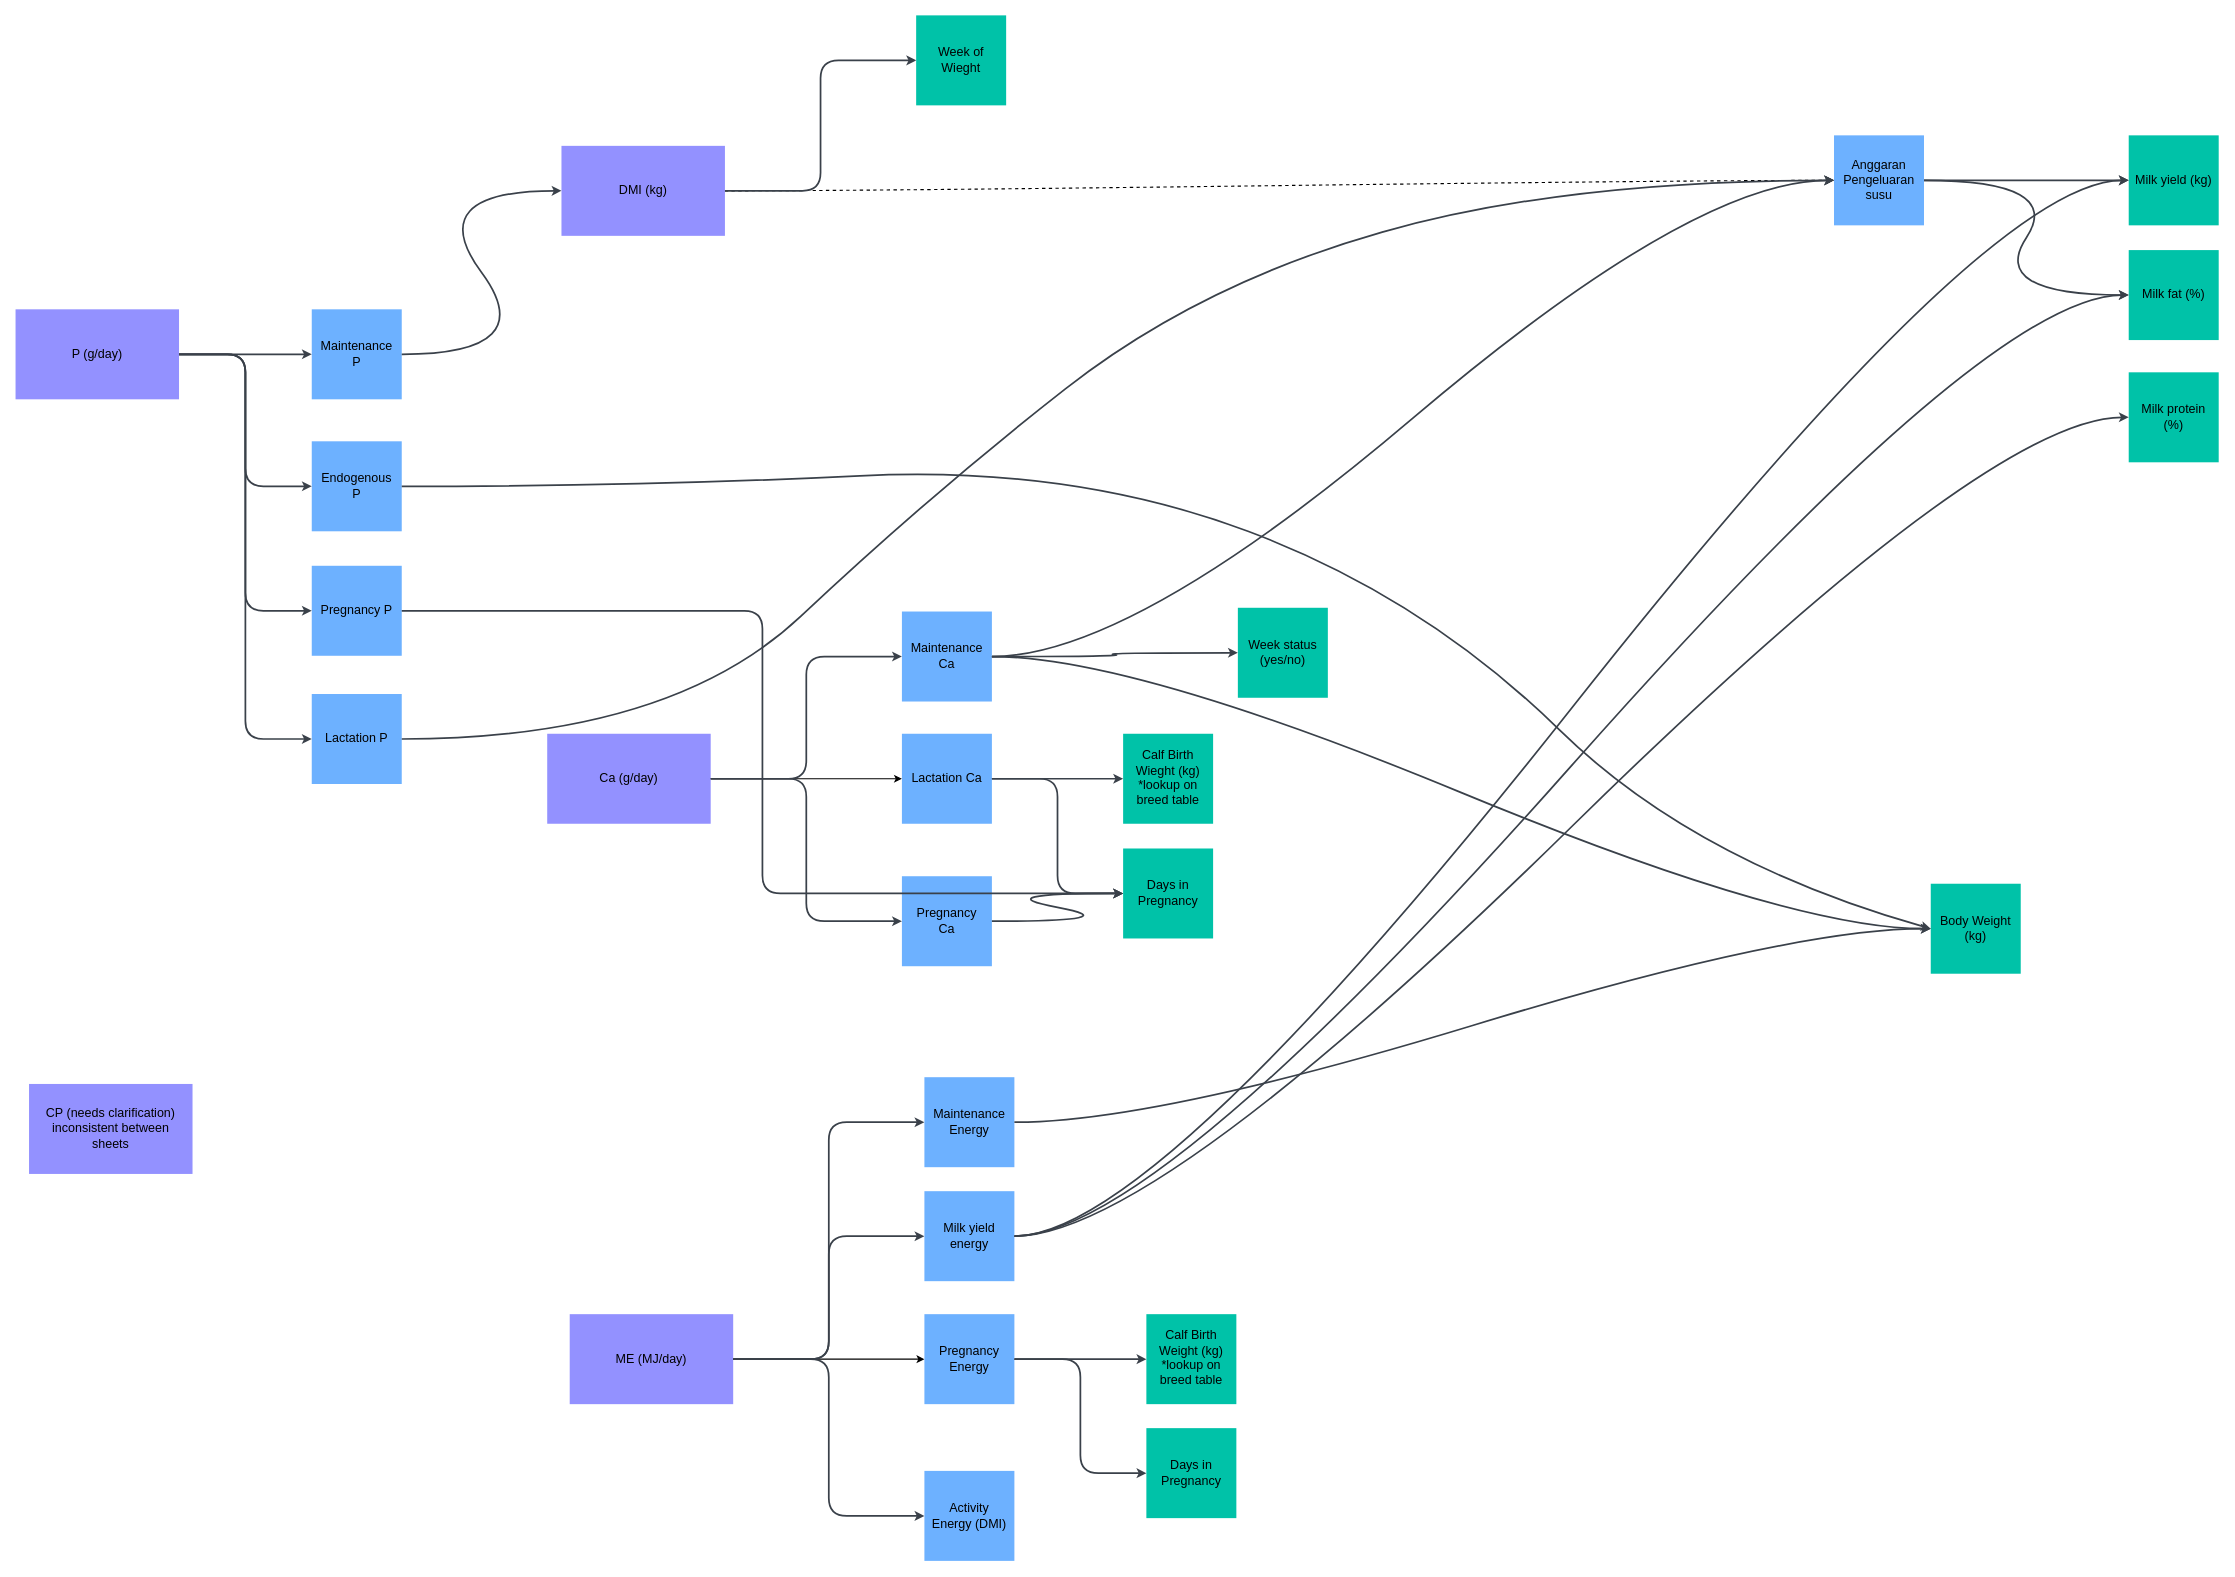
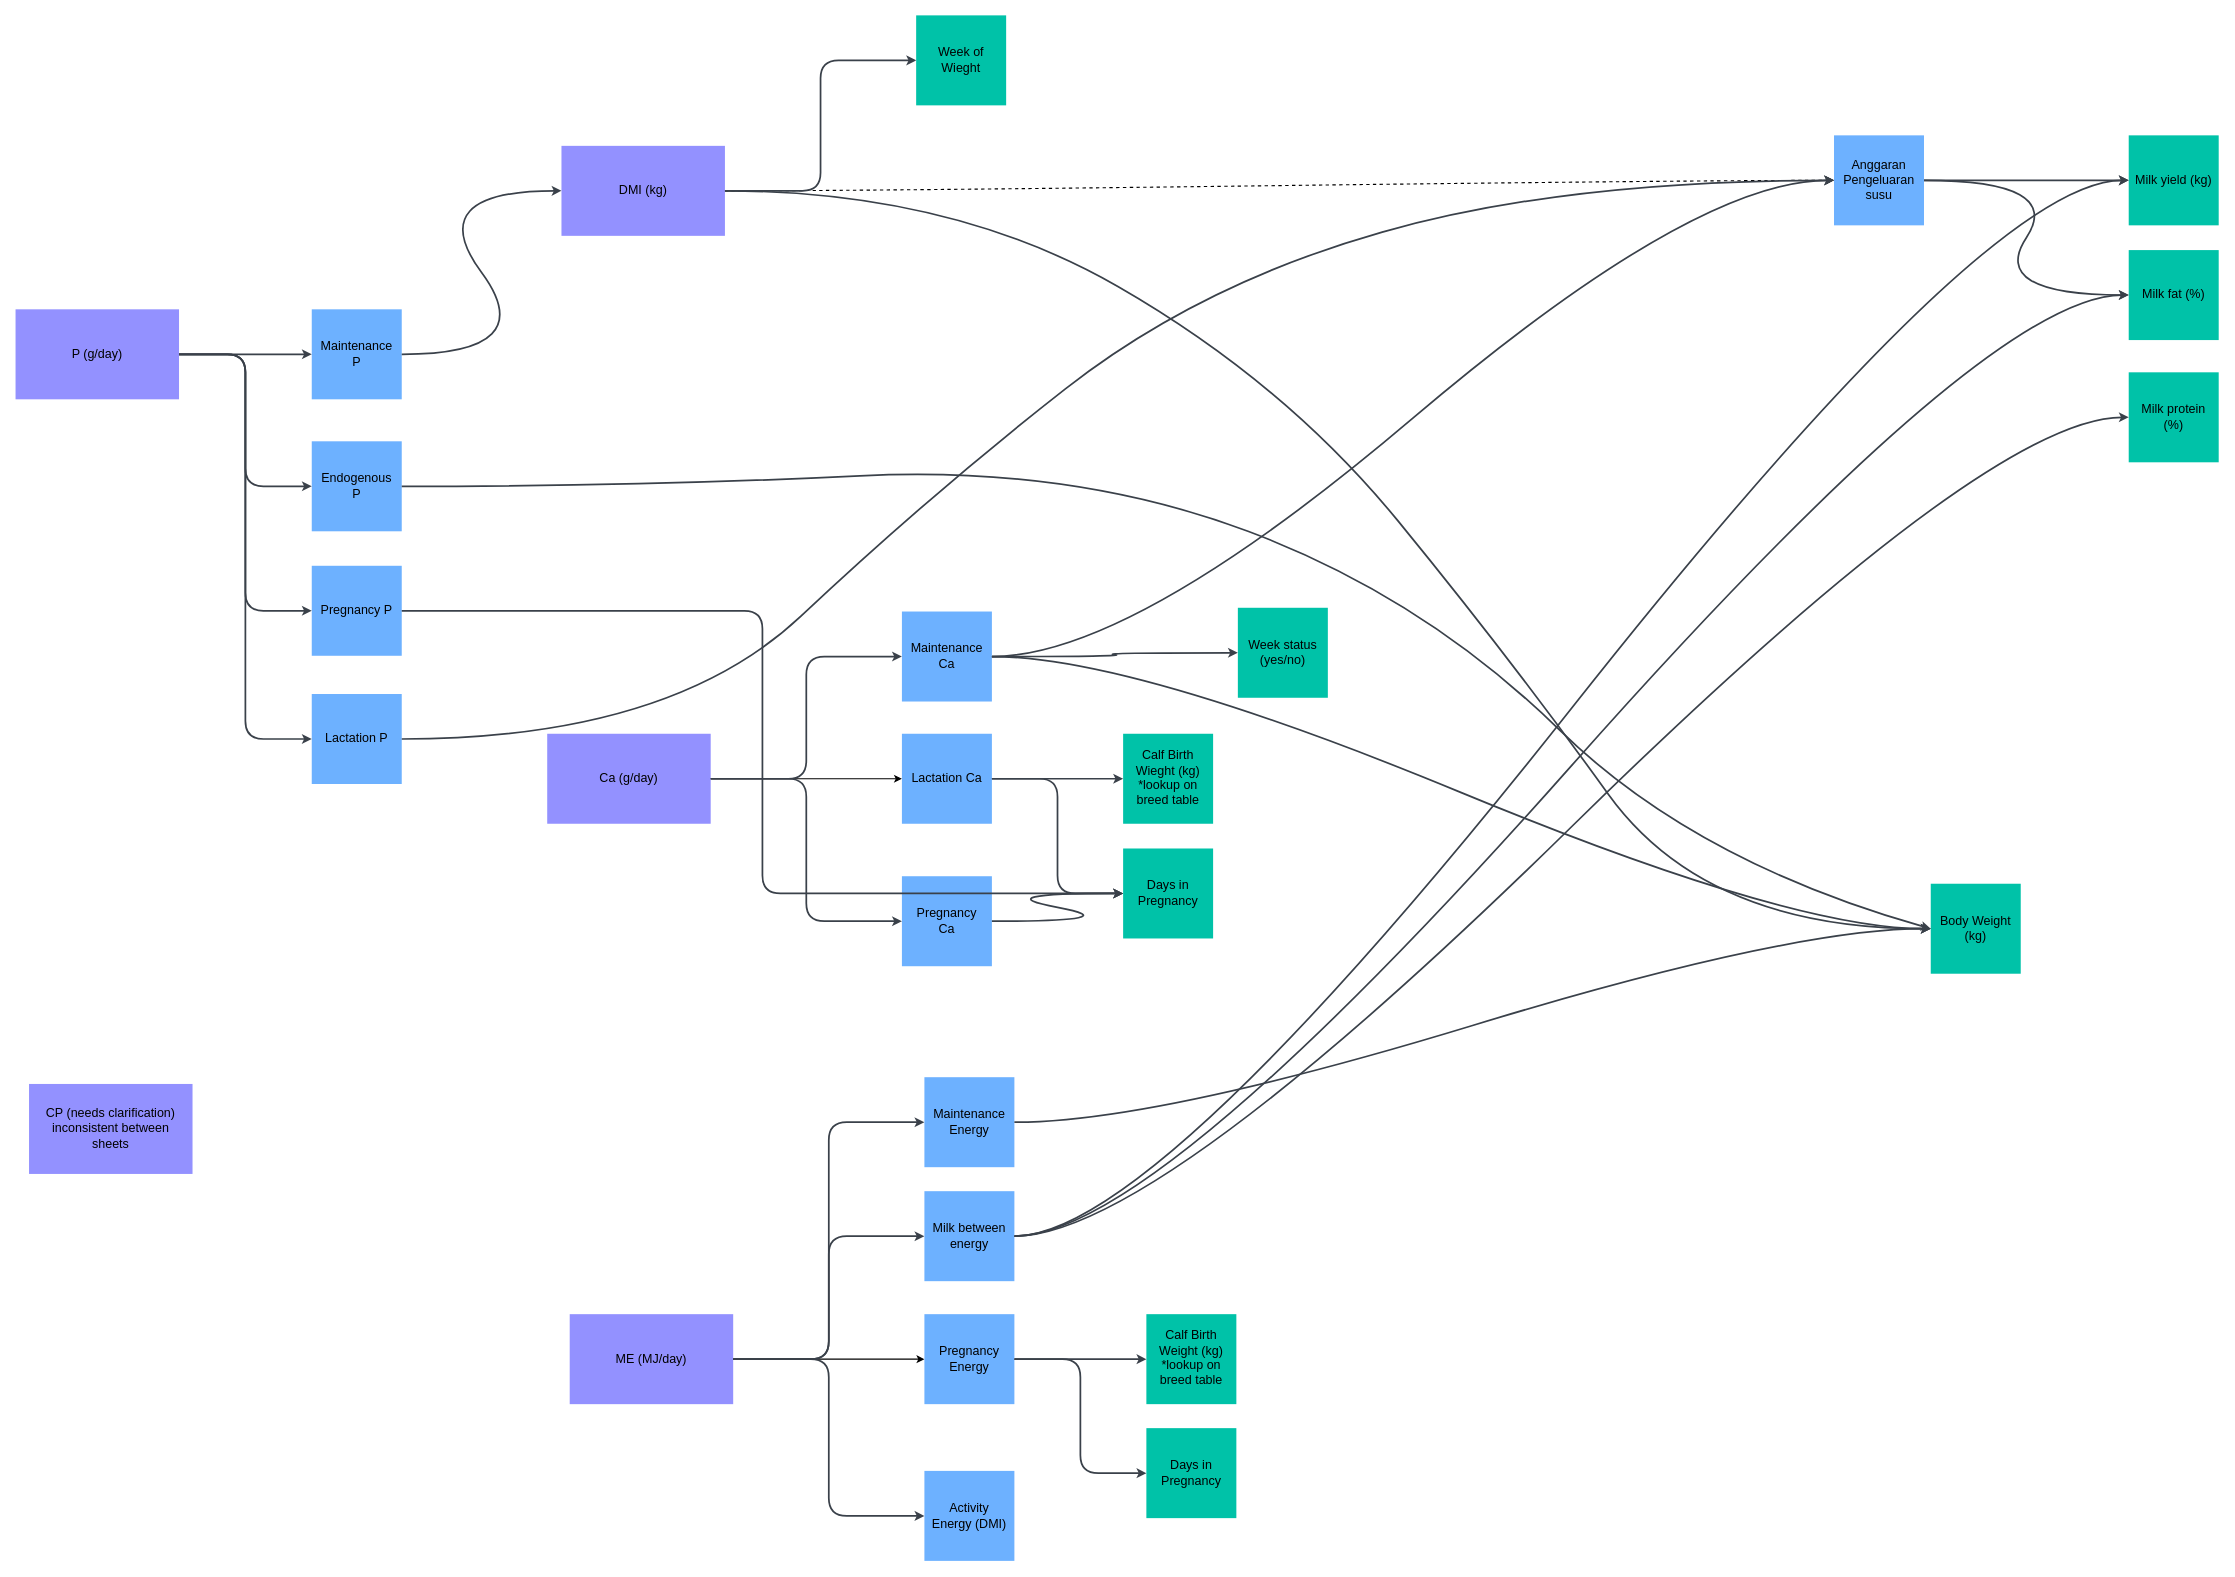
+ <mxCell id="4" value="" style="html=1;jettySize=18;whiteSpace=wrap;fontSize=13;strokeColor=#3a414a;strokeOpacity=100;strokeWidth=2.3;rounded=1;arcSize=48;curved=1;startArrow=none;exitX=1;exitY=0.5;exitPerimeter=0;entryX=0;entryY=0.5;entryPerimeter=0;lucidId=fp0BFd1WS6S2;" edge="1" parent="1" source="3" target="29"><mxGeometry width="100" height="100" relative="1" as="geometry"><Array as="points"><mxPoint x="1268" y="254" /><mxPoint x="1712" y="509" /><mxPoint x="2014" y="878" /><mxPoint x="2273" y="1238" /></Array></mxGeometry></mxCell>
- <mxCell id="17" value="Milk yield energy" style="html=1;overflow=block;blockSpacing=1;whiteSpace=wrap;fontSize=16.7;align=center;spacing=9;strokeColor=none;strokeOpacity=0;fillOpacity=100;fillColor=#6db1ff;strokeWidth=0;lucidId=It0B3wTUzhui;" vertex="1" parent="1"><mxGeometry x="1232" y="1588" width="120" height="120" as="geometry" /></mxCell>
+ <mxCell id="17" value="Milk between energy" style="html=1;overflow=block;blockSpacing=1;whiteSpace=wrap;fontSize=16.7;align=center;spacing=9;strokeColor=none;strokeOpacity=0;fillOpacity=100;fillColor=#6db1ff;strokeWidth=0;lucidId=It0B3wTUzhui;" vertex="1" parent="1"><mxGeometry x="1232" y="1588" width="120" height="120" as="geometry" /></mxCell>
